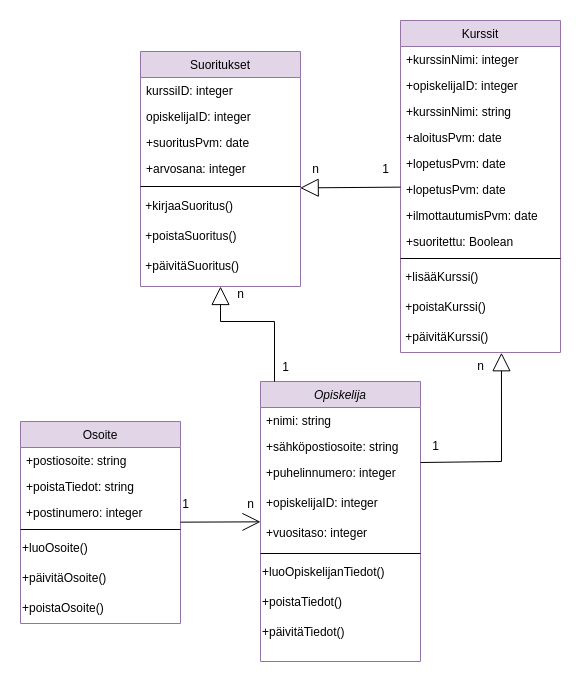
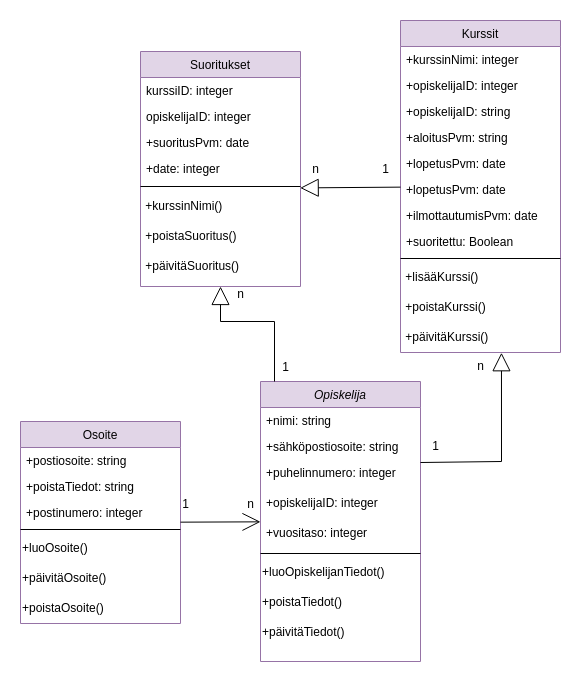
- <mxCell id="24" value="+kurssinNimi: string" style="text;align=left;verticalAlign=top;spacingLeft=4;spacingRight=4;overflow=hidden;rotatable=0;points=[[0,0.5],[1,0.5]];portConstraint=eastwest;rounded=0;shadow=0;html=0;" parent="21" vertex="1"><mxGeometry y="78" width="160" height="26" as="geometry" /></mxCell>
+ <mxCell id="24" value="+opiskelijaID: string" style="text;align=left;verticalAlign=top;spacingLeft=4;spacingRight=4;overflow=hidden;rotatable=0;points=[[0,0.5],[1,0.5]];portConstraint=eastwest;rounded=0;shadow=0;html=0;" parent="21" vertex="1"><mxGeometry y="78" width="160" height="26" as="geometry" /></mxCell>
- <mxCell id="25" value="+aloitusPvm: date" style="text;align=left;verticalAlign=top;spacingLeft=4;spacingRight=4;overflow=hidden;rotatable=0;points=[[0,0.5],[1,0.5]];portConstraint=eastwest;rounded=0;shadow=0;html=0;" parent="21" vertex="1"><mxGeometry y="104" width="160" height="26" as="geometry" /></mxCell>
+ <mxCell id="25" value="+aloitusPvm: string" style="text;align=left;verticalAlign=top;spacingLeft=4;spacingRight=4;overflow=hidden;rotatable=0;points=[[0,0.5],[1,0.5]];portConstraint=eastwest;rounded=0;shadow=0;html=0;" parent="21" vertex="1"><mxGeometry y="104" width="160" height="26" as="geometry" /></mxCell>
- <mxCell id="38" value="+arvosana: integer" style="text;align=left;verticalAlign=top;spacingLeft=4;spacingRight=4;overflow=hidden;rotatable=0;points=[[0,0.5],[1,0.5]];portConstraint=eastwest;rounded=0;shadow=0;html=0;" parent="34" vertex="1"><mxGeometry y="104" width="160" height="26" as="geometry" /></mxCell>
+ <mxCell id="38" value="+date: integer" style="text;align=left;verticalAlign=top;spacingLeft=4;spacingRight=4;overflow=hidden;rotatable=0;points=[[0,0.5],[1,0.5]];portConstraint=eastwest;rounded=0;shadow=0;html=0;" parent="34" vertex="1"><mxGeometry y="104" width="160" height="26" as="geometry" /></mxCell>
- <mxCell id="40" value="&amp;nbsp;+kirjaaSuoritus()" style="text;html=1;align=left;verticalAlign=middle;resizable=0;points=[];autosize=1;strokeColor=none;fillColor=none;" parent="34" vertex="1"><mxGeometry y="140" width="160" height="30" as="geometry" /></mxCell>
+ <mxCell id="40" value="&amp;nbsp;+kurssinNimi()" style="text;html=1;align=left;verticalAlign=middle;resizable=0;points=[];autosize=1;strokeColor=none;fillColor=none;" parent="34" vertex="1"><mxGeometry y="140" width="160" height="30" as="geometry" /></mxCell>
